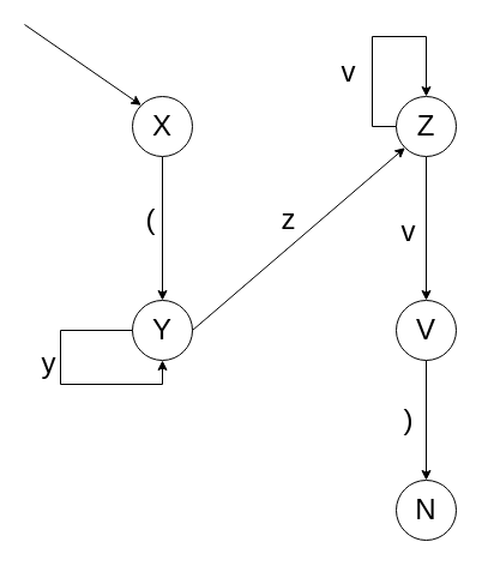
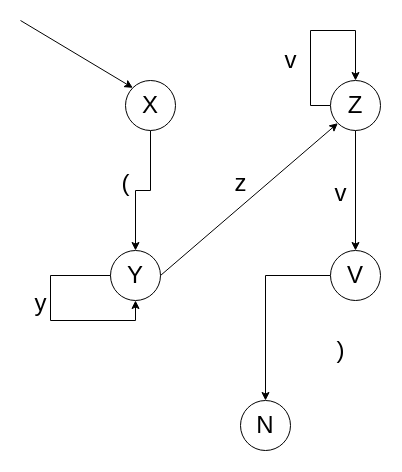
- <mxCell id="3" value="&lt;font style=&quot;font-size: 24px;&quot;&gt;X&lt;/font&gt;" style="ellipse;whiteSpace=wrap;html=1;aspect=fixed;" vertex="1" parent="1"><mxGeometry x="110" y="80" width="50" height="50" as="geometry" /></mxCell>
+ <mxCell id="3" value="&lt;font style=&quot;font-size: 24px;&quot;&gt;X&lt;/font&gt;" style="ellipse;whiteSpace=wrap;html=1;aspect=fixed;" vertex="1" parent="1"><mxGeometry x="125" y="80" width="50" height="50" as="geometry" /></mxCell>
- <mxCell id="17" value="&lt;span style=&quot;font-size: 24px;&quot;&gt;N&lt;/span&gt;" style="ellipse;whiteSpace=wrap;html=1;aspect=fixed;" vertex="1" parent="1"><mxGeometry x="330" y="400" width="50" height="50" as="geometry" /></mxCell>
+ <mxCell id="17" value="&lt;span style=&quot;font-size: 24px;&quot;&gt;N&lt;/span&gt;" style="ellipse;whiteSpace=wrap;html=1;aspect=fixed;" vertex="1" parent="1"><mxGeometry x="240" y="400" width="50" height="50" as="geometry" /></mxCell>
